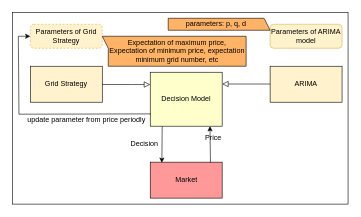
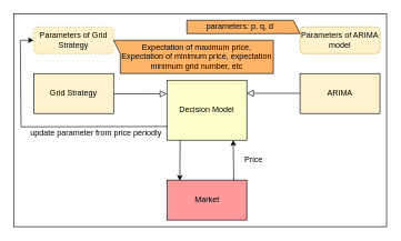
- <mxCell id="9" value="Price" style="text;html=1;align=center;verticalAlign=middle;resizable=0;points=[];autosize=1;strokeColor=none;fillColor=none;" vertex="1" parent="1"><mxGeometry x="335" y="220" width="40" height="20" as="geometry" /></mxCell>
+ <mxCell id="9" value="Price" style="text;html=1;align=center;verticalAlign=middle;resizable=0;points=[];autosize=1;strokeColor=none;fillColor=none;" vertex="1" parent="1"><mxGeometry x="360" y="230" width="40" height="20" as="geometry" /></mxCell>
- <mxCell id="8" value="Decision" style="text;html=1;align=center;verticalAlign=middle;resizable=0;points=[];autosize=1;strokeColor=none;fillColor=none;" vertex="1" parent="1"><mxGeometry x="210" y="230" width="60" height="20" as="geometry" /></mxCell>
